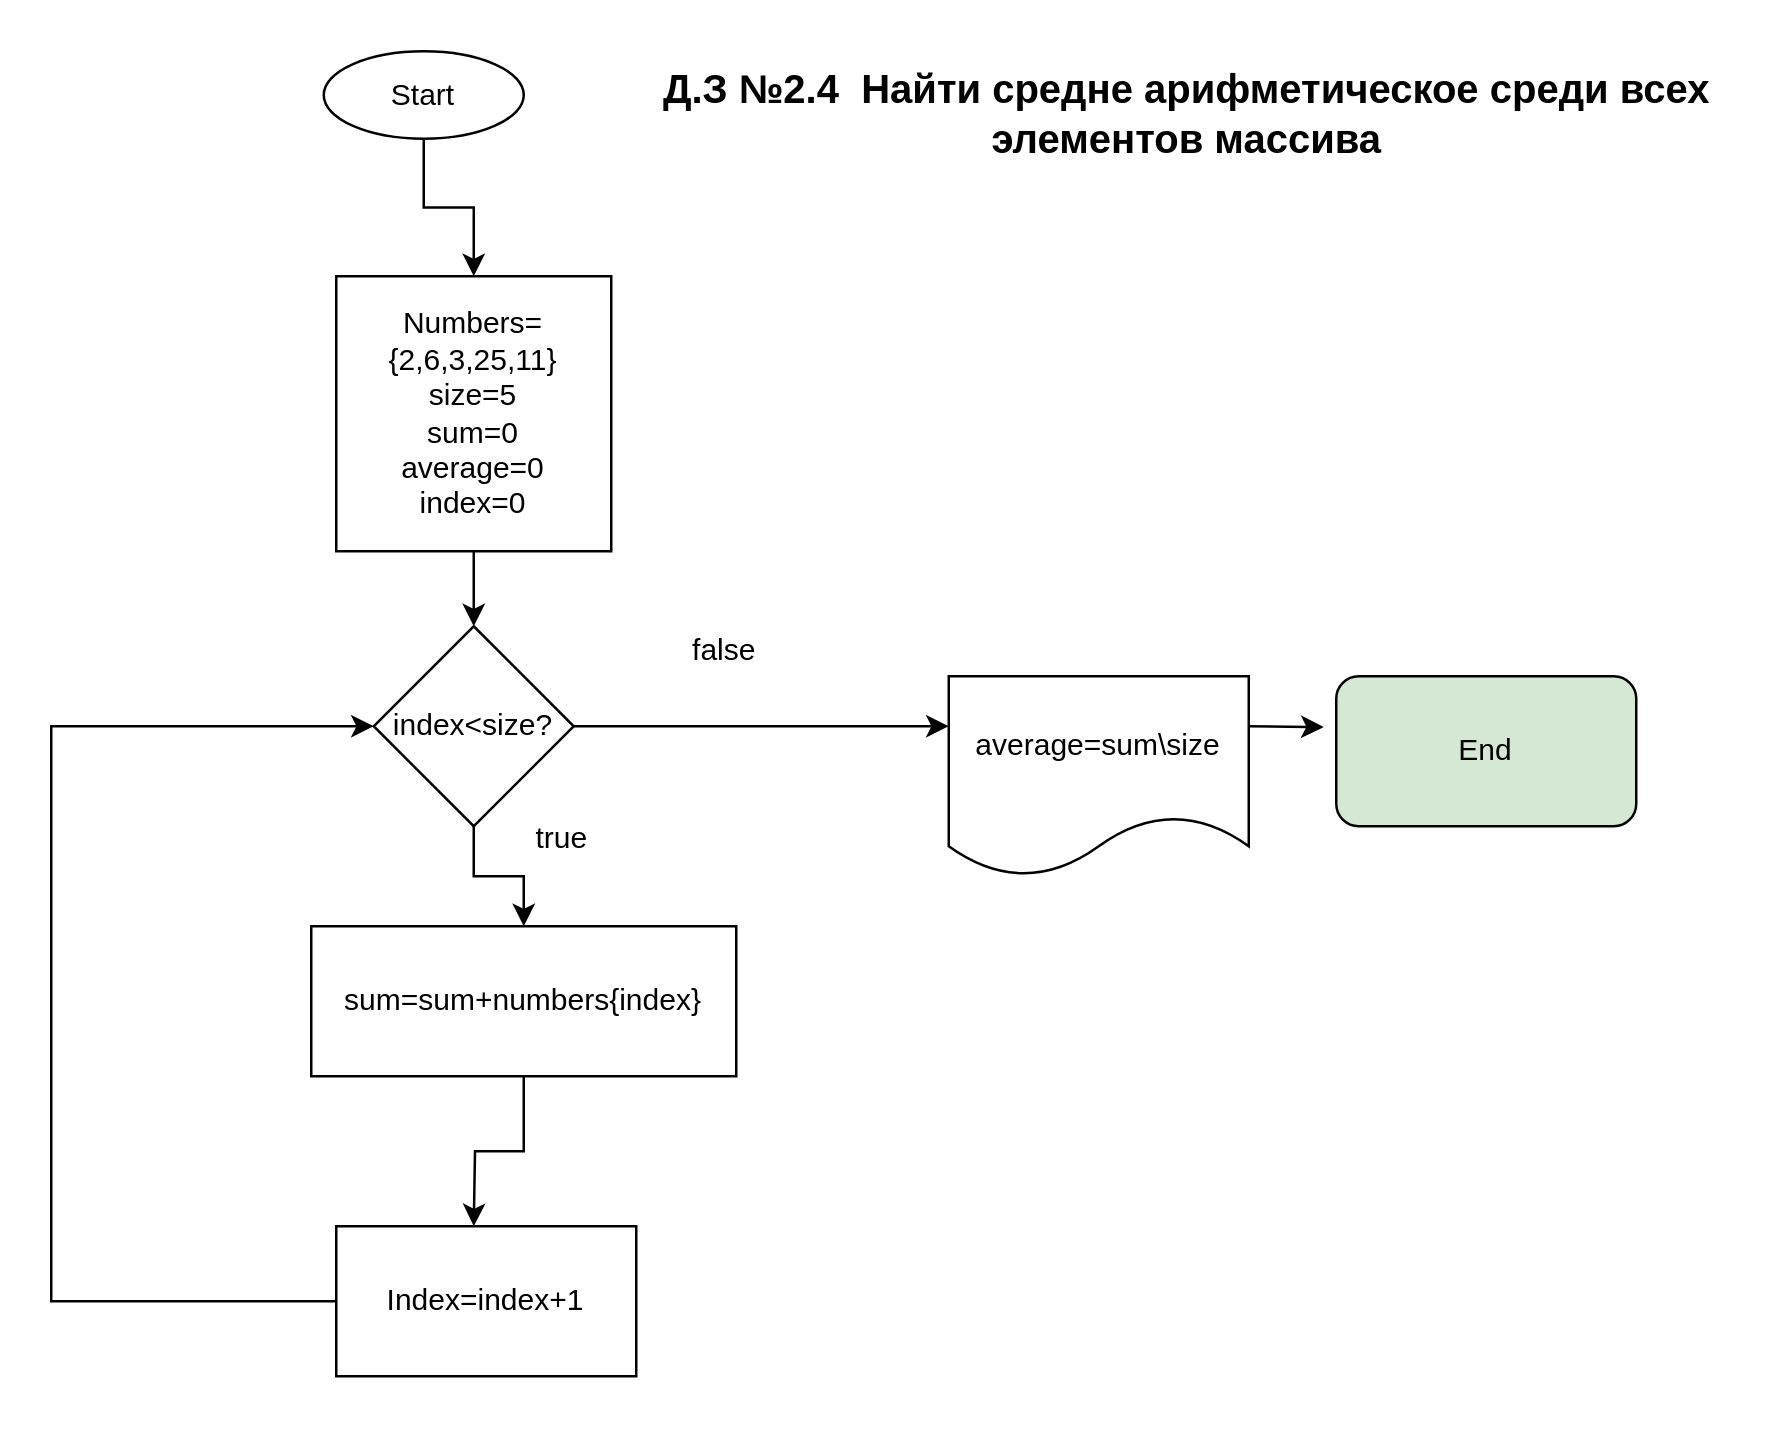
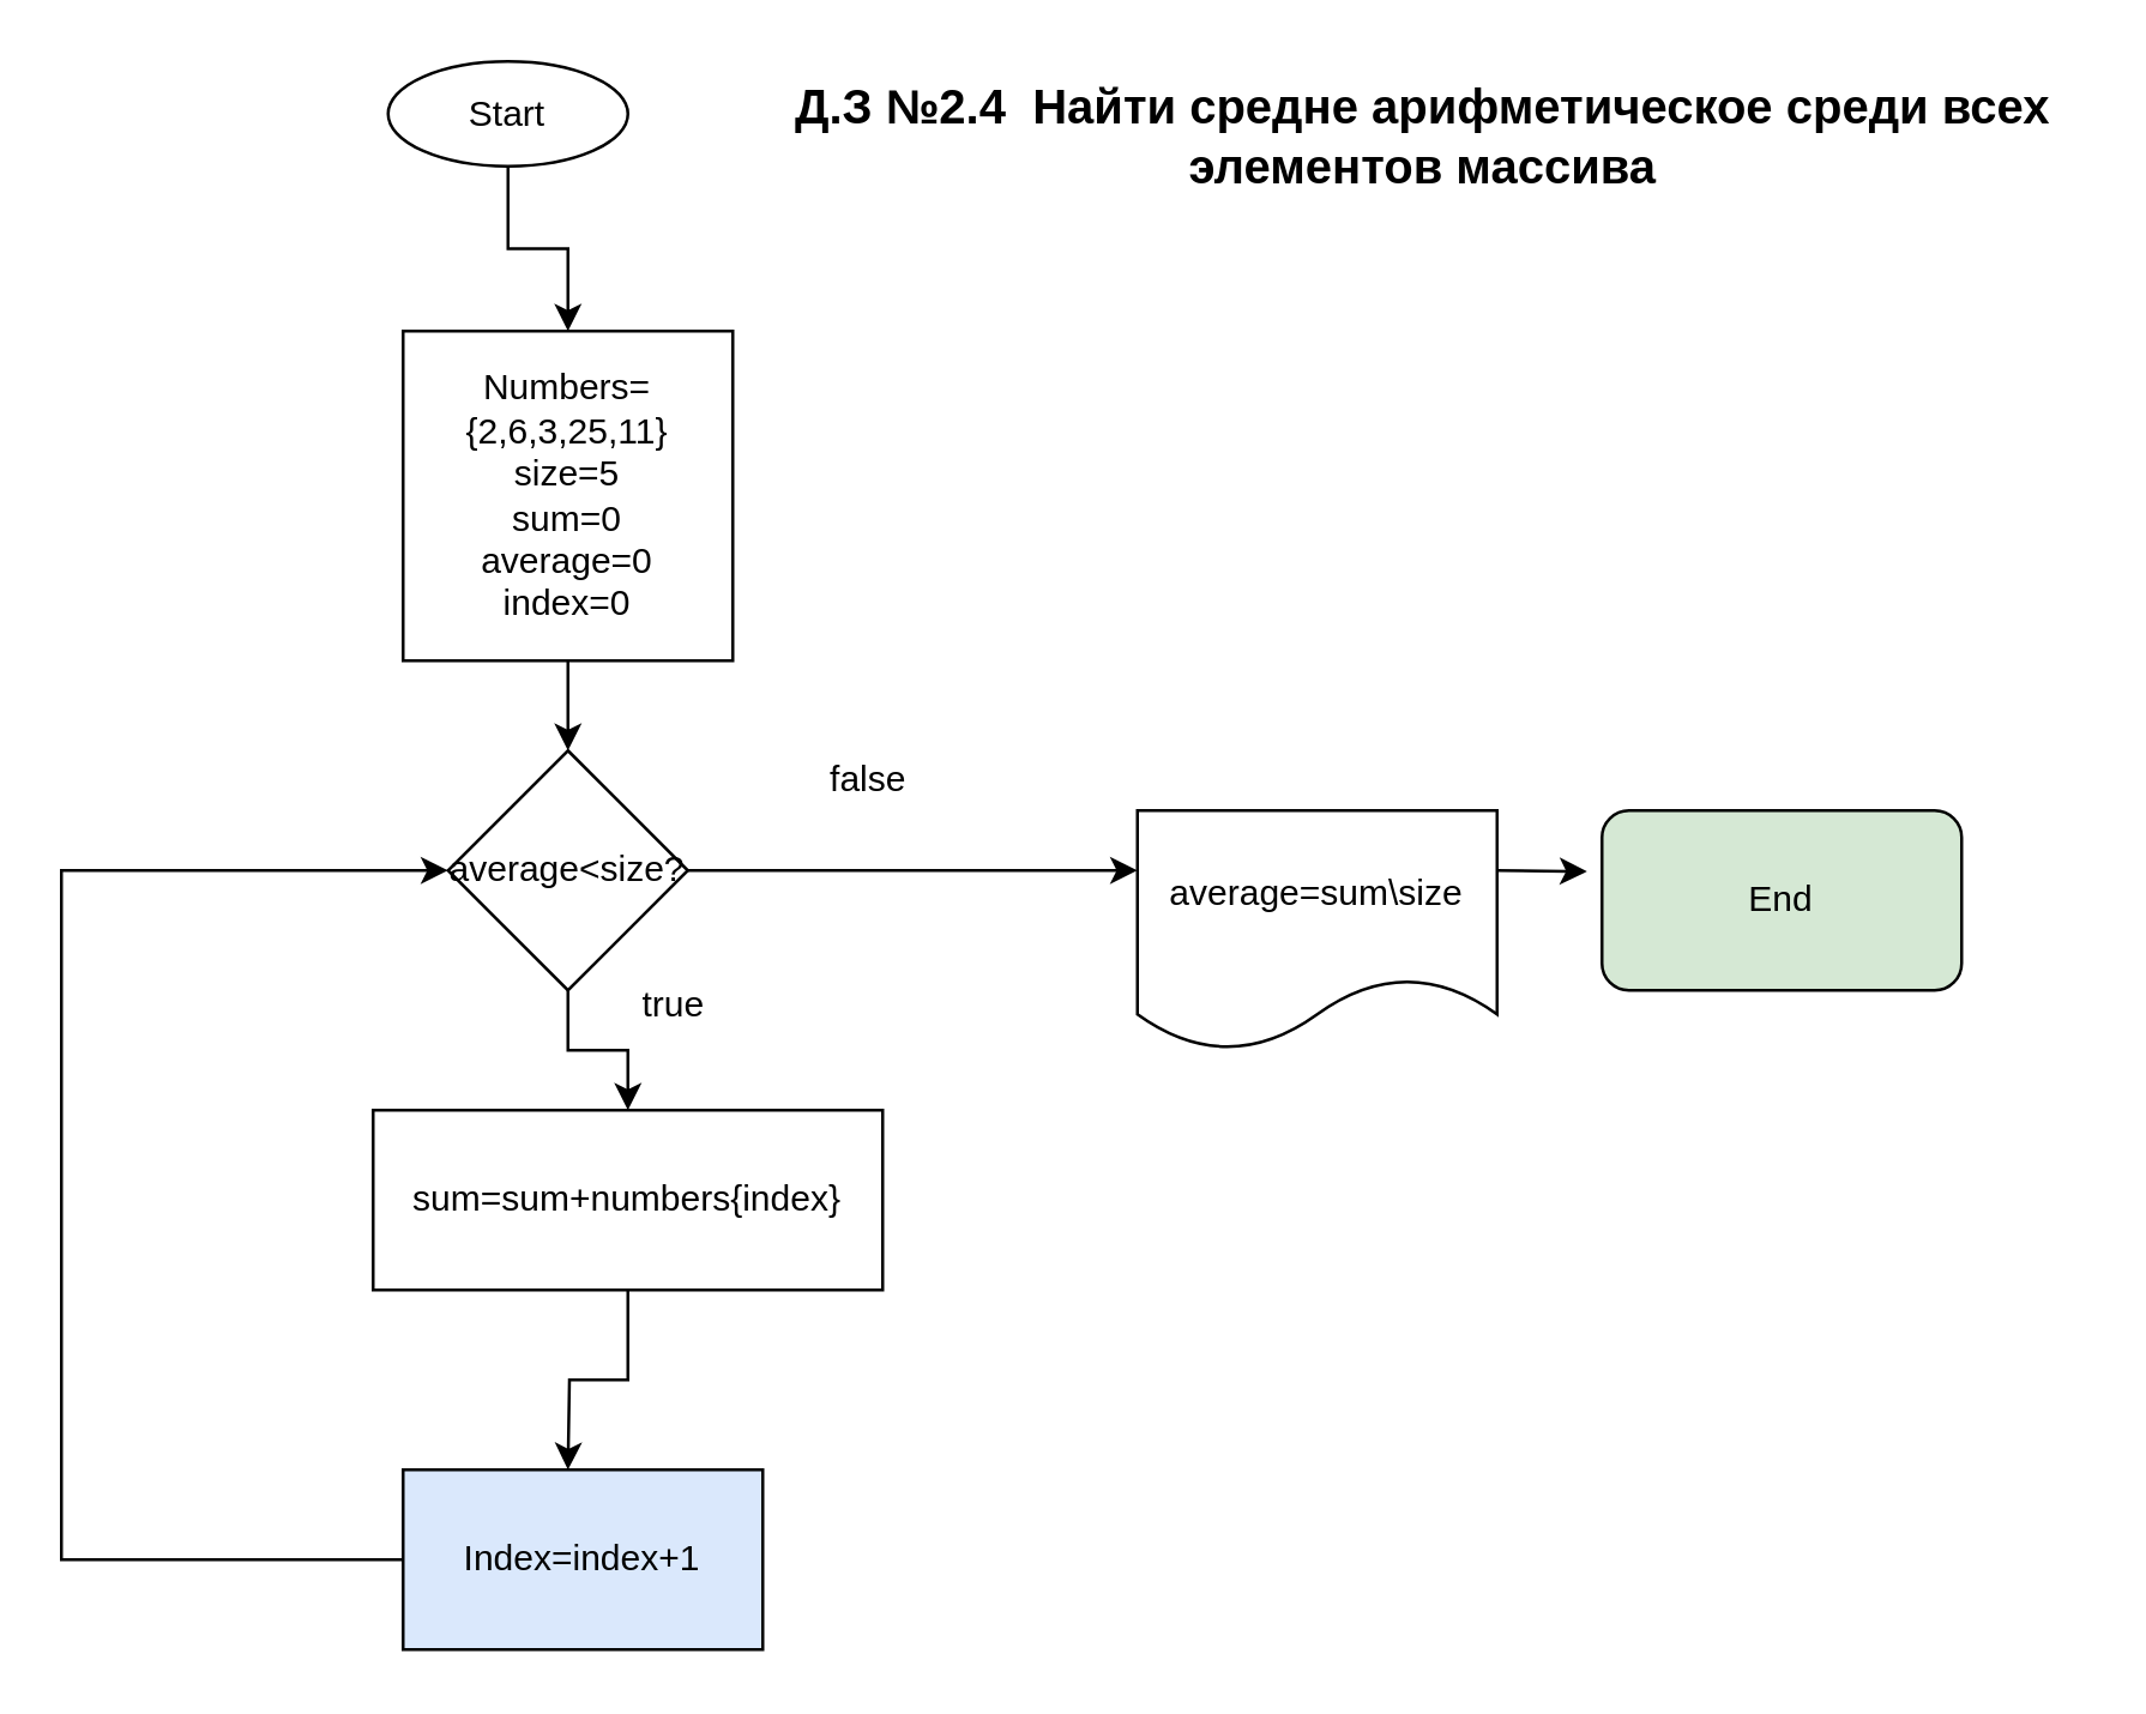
- <mxCell id="8" value="index&amp;lt;size?" style="rhombus;whiteSpace=wrap;html=1;" vertex="1" parent="1"><mxGeometry x="149" y="250" width="80" height="80" as="geometry" /></mxCell>
+ <mxCell id="8" value="average&amp;lt;size?" style="rhombus;whiteSpace=wrap;html=1;" vertex="1" parent="1"><mxGeometry x="149" y="250" width="80" height="80" as="geometry" /></mxCell>
- <mxCell id="12" value="Index=index+1" style="rounded=0;whiteSpace=wrap;html=1;" vertex="1" parent="1"><mxGeometry x="134" y="490" width="120" height="60" as="geometry" /></mxCell>
+ <mxCell id="12" value="Index=index+1" style="rounded=0;whiteSpace=wrap;html=1;fillColor=#dae8fc;" vertex="1" parent="1"><mxGeometry x="134" y="490" width="120" height="60" as="geometry" /></mxCell>
